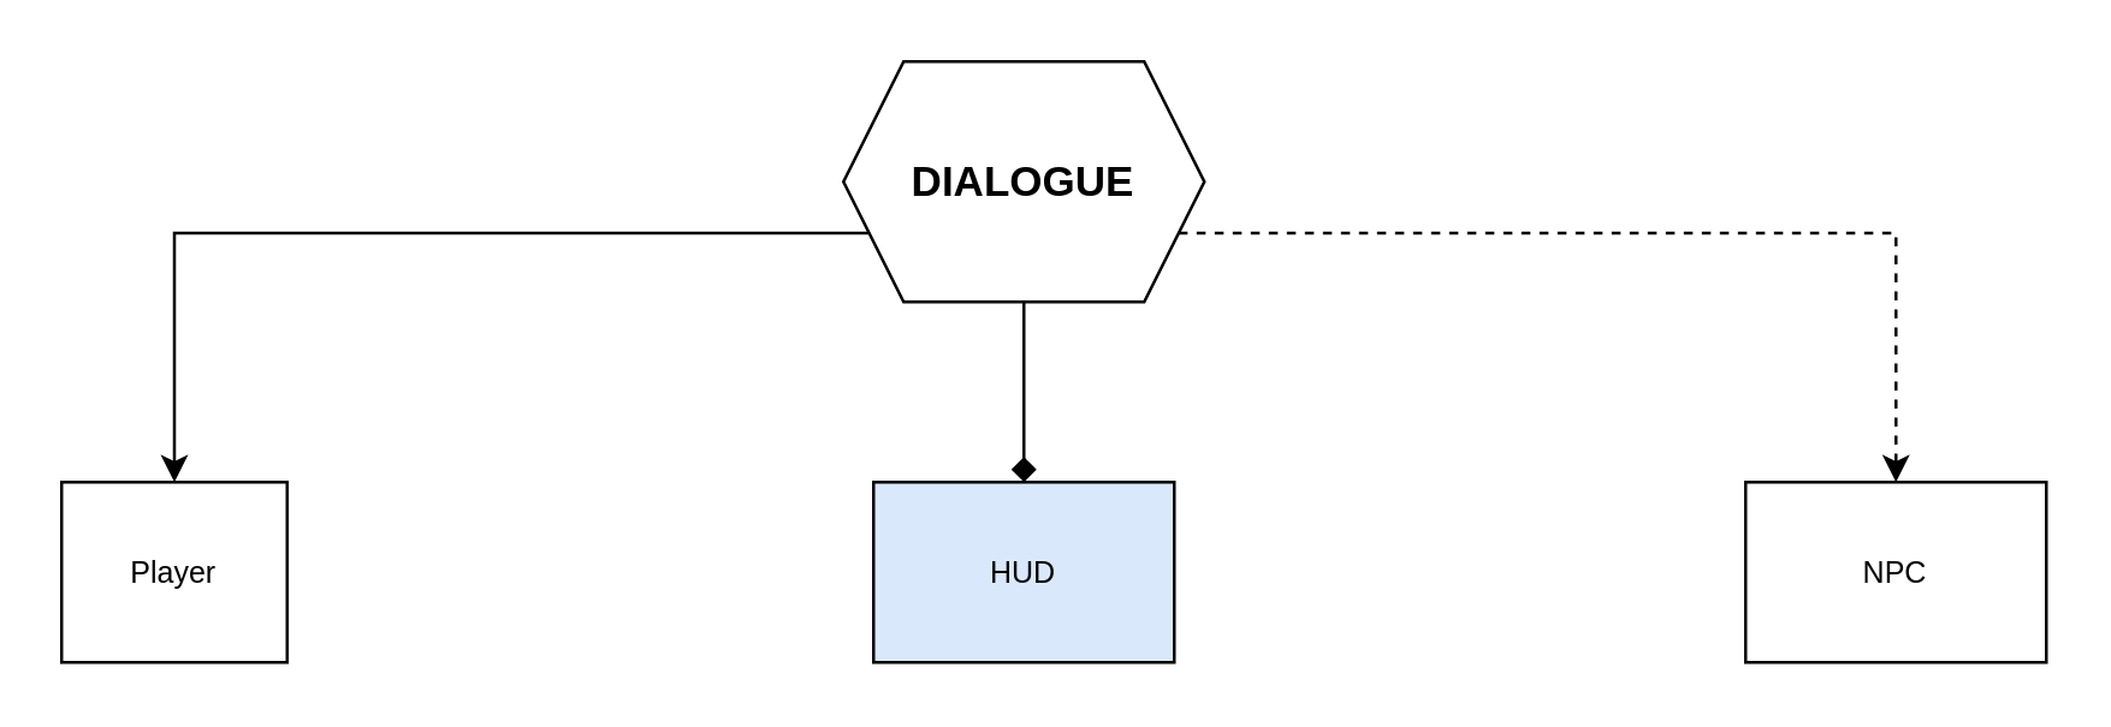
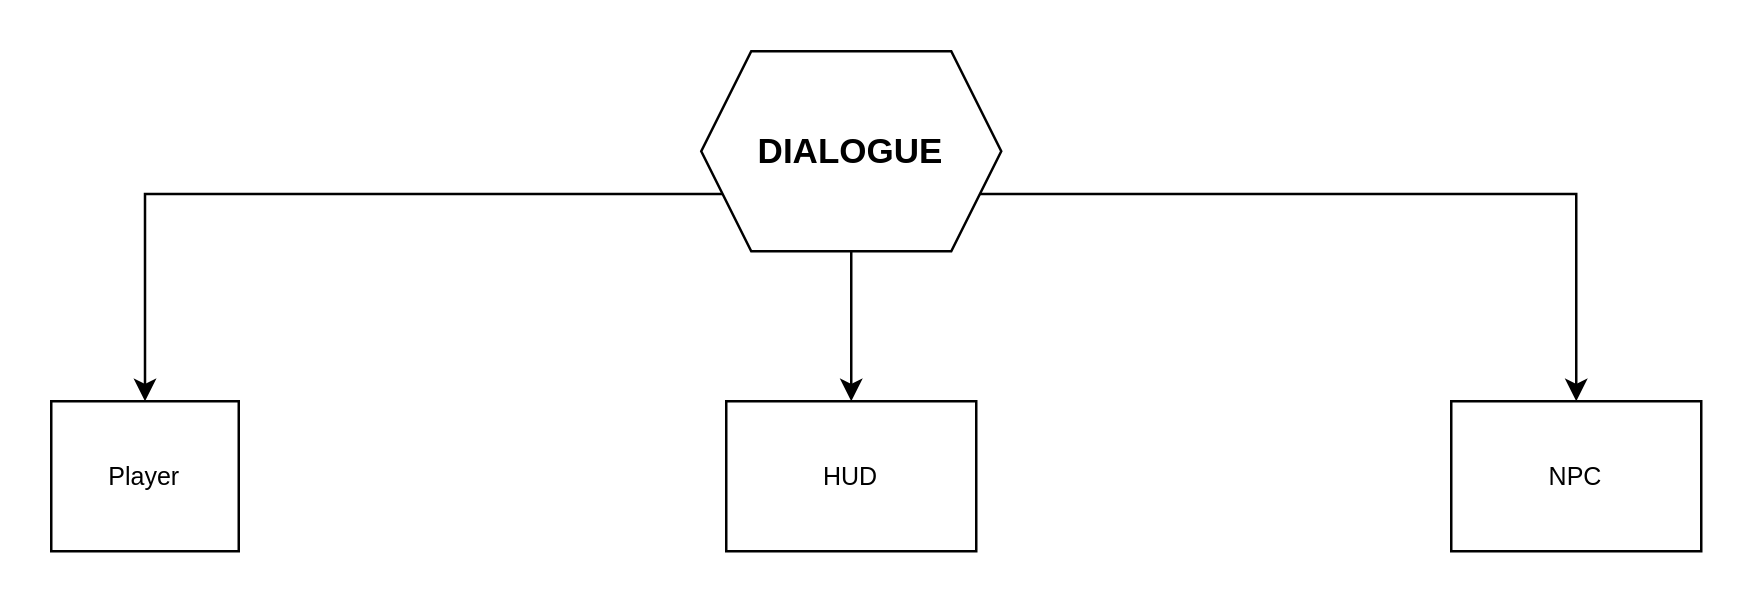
- <mxCell id="3" style="edgeStyle=orthogonalEdgeStyle;rounded=0;orthogonalLoop=1;jettySize=auto;html=1;exitX=1;exitY=0.75;exitDx=0;exitDy=0;entryX=0.5;entryY=0;entryDx=0;entryDy=0;dashed=1;" edge="1" parent="1" source="5" target="7"><mxGeometry relative="1" as="geometry" /></mxCell>
+ <mxCell id="3" style="edgeStyle=orthogonalEdgeStyle;rounded=0;orthogonalLoop=1;jettySize=auto;html=1;exitX=1;exitY=0.75;exitDx=0;exitDy=0;entryX=0.5;entryY=0;entryDx=0;entryDy=0;" edge="1" parent="1" source="5" target="7"><mxGeometry relative="1" as="geometry" /></mxCell>
- <mxCell id="4" style="edgeStyle=orthogonalEdgeStyle;rounded=0;orthogonalLoop=1;jettySize=auto;html=1;exitX=0.5;exitY=1;exitDx=0;exitDy=0;entryX=0.5;entryY=0;entryDx=0;entryDy=0;endArrow=diamond;" edge="1" parent="1" source="5" target="8"><mxGeometry relative="1" as="geometry" /></mxCell>
+ <mxCell id="4" style="edgeStyle=orthogonalEdgeStyle;rounded=0;orthogonalLoop=1;jettySize=auto;html=1;exitX=0.5;exitY=1;exitDx=0;exitDy=0;entryX=0.5;entryY=0;entryDx=0;entryDy=0;" edge="1" parent="1" source="5" target="8"><mxGeometry relative="1" as="geometry" /></mxCell>
- <mxCell id="8" value="HUD" style="rounded=0;whiteSpace=wrap;html=1;fontSize=10;fillColor=#dae8fc;" vertex="1" parent="1"><mxGeometry x="290" y="160" width="100" height="60" as="geometry" /></mxCell>
+ <mxCell id="8" value="HUD" style="rounded=0;whiteSpace=wrap;html=1;fontSize=10;" vertex="1" parent="1"><mxGeometry x="290" y="160" width="100" height="60" as="geometry" /></mxCell>
